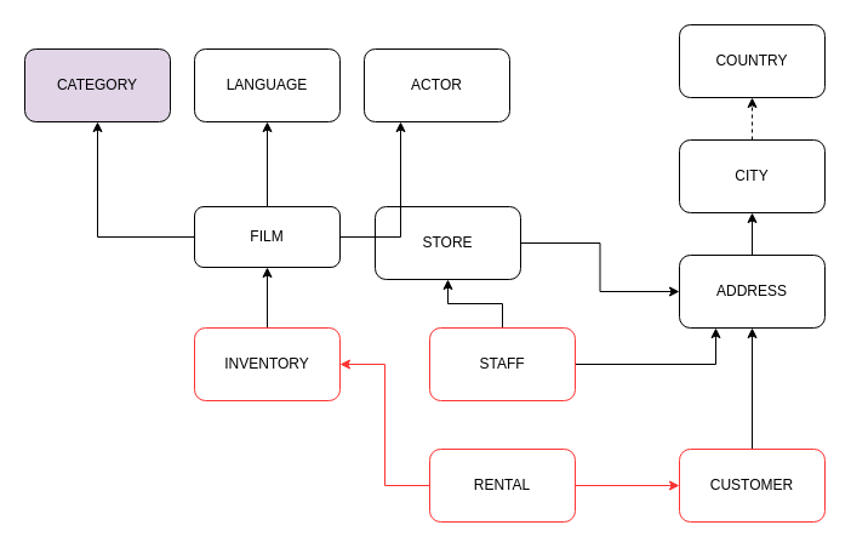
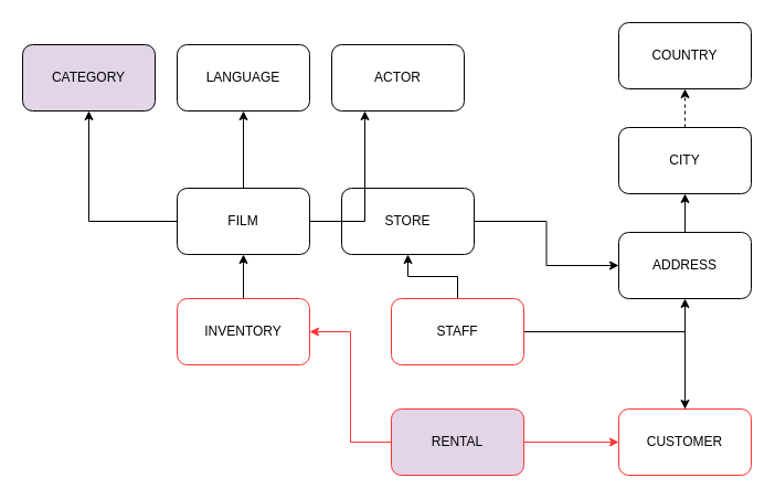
- <mxCell id="17" value="FILM" style="rounded=1;whiteSpace=wrap;html=1;" vertex="1" parent="1"><mxGeometry x="160" y="170" width="120" height="50" as="geometry" /></mxCell>
+ <mxCell id="17" value="FILM" style="rounded=1;whiteSpace=wrap;html=1;" vertex="1" parent="1"><mxGeometry x="160" y="170" width="120" height="60" as="geometry" /></mxCell>
- <mxCell id="6" style="edgeStyle=orthogonalEdgeStyle;rounded=0;orthogonalLoop=1;jettySize=auto;html=1;entryX=0.25;entryY=1;entryDx=0;entryDy=0;" edge="1" parent="1" source="7" target="22"><mxGeometry relative="1" as="geometry" /></mxCell>
+ <mxCell id="6" style="edgeStyle=orthogonalEdgeStyle;rounded=0;orthogonalLoop=1;jettySize=auto;html=1;" edge="1" parent="1" source="7" target="11"><mxGeometry relative="1" as="geometry" /></mxCell>
- <mxCell id="4" value="RENTAL" style="rounded=1;whiteSpace=wrap;html=1;strokeColor=#FF3333;" vertex="1" parent="1"><mxGeometry x="354" y="370" width="120" height="60" as="geometry" /></mxCell>
+ <mxCell id="4" value="RENTAL" style="rounded=1;whiteSpace=wrap;html=1;strokeColor=#FF3333;fillColor=#e1d5e7;" vertex="1" parent="1"><mxGeometry x="354" y="370" width="120" height="60" as="geometry" /></mxCell>
